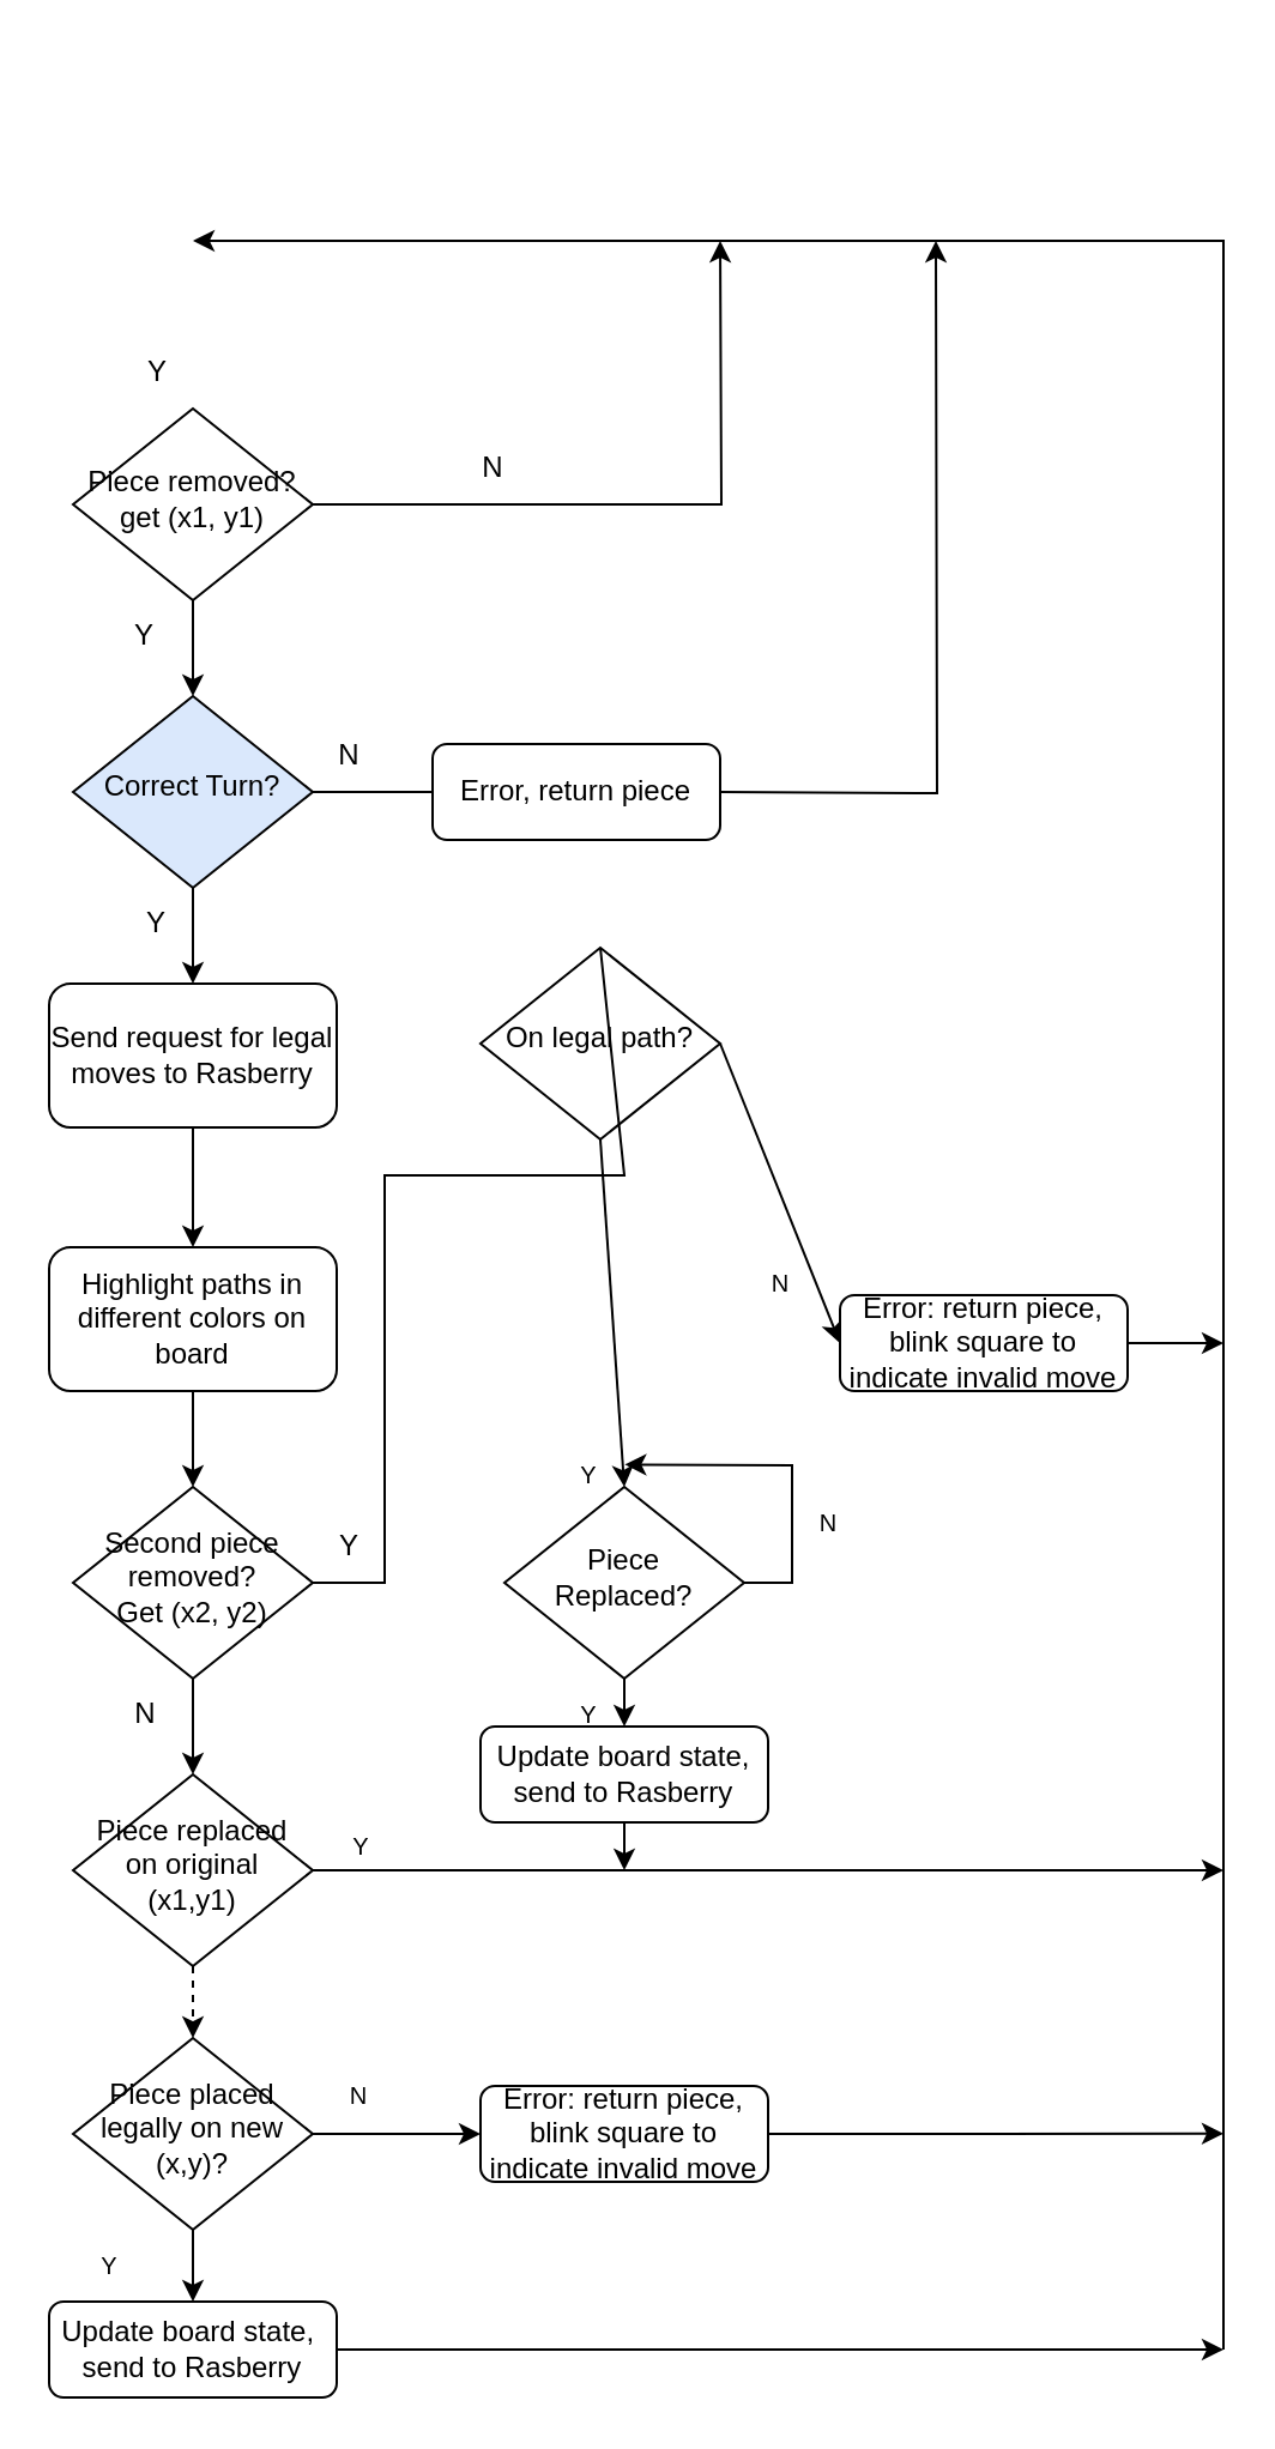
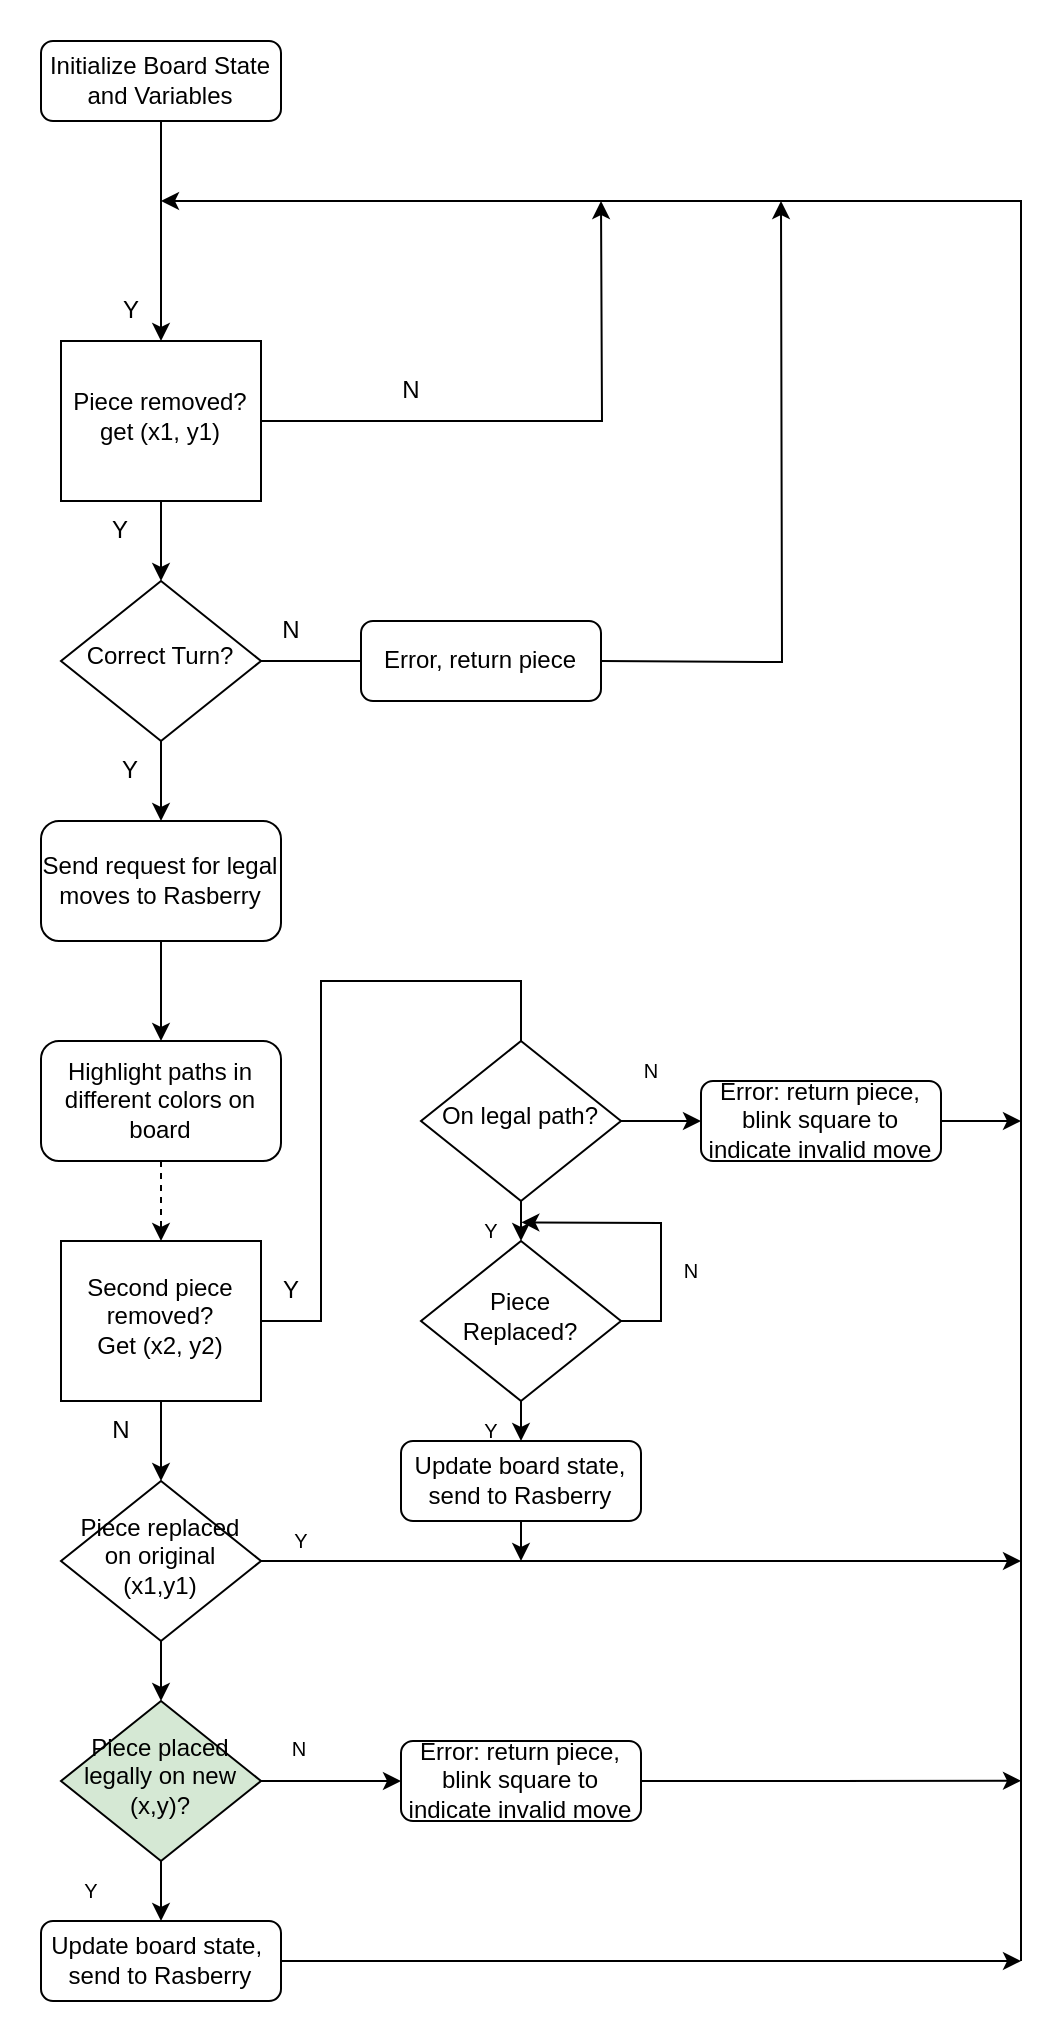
+ <mxCell id="28" value="Initialize Board State and Variables" style="rounded=1;whiteSpace=wrap;html=1;fontSize=12;glass=0;strokeWidth=1;shadow=0;" parent="1" vertex="1"><mxGeometry x="20" y="20" width="120" height="40" as="geometry" /></mxCell>
+ <mxCell id="11" value="" style="endArrow=classic;html=1;rounded=0;exitX=0.5;exitY=1;exitDx=0;exitDy=0;" parent="1" source="28" target="2" edge="1"><mxGeometry width="50" height="50" relative="1" as="geometry"><mxPoint x="80" y="120" as="sourcePoint" /><mxPoint x="240" y="200" as="targetPoint" /></mxGeometry></mxCell>
- <mxCell id="2" value="Piece removed?&lt;br&gt;get (x1, y1)" style="rhombus;whiteSpace=wrap;html=1;shadow=0;fontFamily=Helvetica;fontSize=12;align=center;strokeWidth=1;spacing=6;spacingTop=-4;" parent="1" vertex="1"><mxGeometry x="30" y="170" width="100" height="80" as="geometry" /></mxCell>
+ <mxCell id="2" value="Piece removed?&lt;br&gt;get (x1, y1)" style="whiteSpace=wrap;html=1;shadow=0;fontFamily=Helvetica;fontSize=12;align=center;strokeWidth=1;spacing=6;spacingTop=-4;rounded=0;" parent="1" vertex="1"><mxGeometry x="30" y="170" width="100" height="80" as="geometry" /></mxCell>
- <mxCell id="3" value="Correct Turn?" style="rhombus;whiteSpace=wrap;html=1;shadow=0;fontFamily=Helvetica;fontSize=12;align=center;strokeWidth=1;spacing=6;spacingTop=-4;fillColor=#dae8fc;" parent="1" vertex="1"><mxGeometry x="30" y="290" width="100" height="80" as="geometry" /></mxCell>
+ <mxCell id="3" value="Correct Turn?" style="rhombus;whiteSpace=wrap;html=1;shadow=0;fontFamily=Helvetica;fontSize=12;align=center;strokeWidth=1;spacing=6;spacingTop=-4;" parent="1" vertex="1"><mxGeometry x="30" y="290" width="100" height="80" as="geometry" /></mxCell>
- <mxCell id="23" value="On legal path?" style="rhombus;whiteSpace=wrap;html=1;shadow=0;fontFamily=Helvetica;fontSize=12;align=center;strokeWidth=1;spacing=6;spacingTop=-4;" parent="1" vertex="1"><mxGeometry x="200" y="395" width="100" height="80" as="geometry" /></mxCell>
+ <mxCell id="23" value="On legal path?" style="rhombus;whiteSpace=wrap;html=1;shadow=0;fontFamily=Helvetica;fontSize=12;align=center;strokeWidth=1;spacing=6;spacingTop=-4;" parent="1" vertex="1"><mxGeometry x="210" y="520" width="100" height="80" as="geometry" /></mxCell>
- <mxCell id="21" value="" style="endArrow=classic;html=1;rounded=0;exitX=0.5;exitY=1;exitDx=0;exitDy=0;entryX=0.5;entryY=0;entryDx=0;entryDy=0;" parent="1" source="18" target="20" edge="1"><mxGeometry width="50" height="50" relative="1" as="geometry"><mxPoint x="200" y="600" as="sourcePoint" /><mxPoint x="250" y="550" as="targetPoint" /></mxGeometry></mxCell>
+ <mxCell id="21" value="" style="endArrow=classic;html=1;rounded=0;exitX=0.5;exitY=1;exitDx=0;exitDy=0;entryX=0.5;entryY=0;entryDx=0;entryDy=0;dashed=1;" parent="1" source="18" target="20" edge="1"><mxGeometry width="50" height="50" relative="1" as="geometry"><mxPoint x="200" y="600" as="sourcePoint" /><mxPoint x="250" y="550" as="targetPoint" /></mxGeometry></mxCell>
- <mxCell id="20" value="Second piece removed? &lt;br&gt;Get (x2, y2)" style="rhombus;whiteSpace=wrap;html=1;shadow=0;fontFamily=Helvetica;fontSize=12;align=center;strokeWidth=1;spacing=6;spacingTop=-4;" parent="1" vertex="1"><mxGeometry x="30" y="620" width="100" height="80" as="geometry" /></mxCell>
+ <mxCell id="20" value="Second piece removed? &lt;br&gt;Get (x2, y2)" style="whiteSpace=wrap;html=1;shadow=0;fontFamily=Helvetica;fontSize=12;align=center;strokeWidth=1;spacing=6;spacingTop=-4;rounded=0;" parent="1" vertex="1"><mxGeometry x="30" y="620" width="100" height="80" as="geometry" /></mxCell>
- <mxCell id="45" value="" style="endArrow=classic;html=1;rounded=0;fontSize=10;exitX=0.5;exitY=1;exitDx=0;exitDy=0;dashed=1;" parent="1" source="25" target="44" edge="1"><mxGeometry width="50" height="50" relative="1" as="geometry"><mxPoint x="150" y="790" as="sourcePoint" /><mxPoint x="200" y="740" as="targetPoint" /></mxGeometry></mxCell>
+ <mxCell id="45" value="" style="endArrow=classic;html=1;rounded=0;fontSize=10;exitX=0.5;exitY=1;exitDx=0;exitDy=0;" parent="1" source="25" target="44" edge="1"><mxGeometry width="50" height="50" relative="1" as="geometry"><mxPoint x="150" y="790" as="sourcePoint" /><mxPoint x="200" y="740" as="targetPoint" /></mxGeometry></mxCell>
- <mxCell id="44" value="Piece placed legally on new (x,y)?" style="rhombus;whiteSpace=wrap;html=1;shadow=0;fontFamily=Helvetica;fontSize=12;align=center;strokeWidth=1;spacing=6;spacingTop=-4;" parent="1" vertex="1"><mxGeometry x="30" y="850" width="100" height="80" as="geometry" /></mxCell>
+ <mxCell id="44" value="Piece placed legally on new (x,y)?" style="rhombus;whiteSpace=wrap;html=1;shadow=0;fontFamily=Helvetica;fontSize=12;align=center;strokeWidth=1;spacing=6;spacingTop=-4;fillColor=#d5e8d4;" parent="1" vertex="1"><mxGeometry x="30" y="850" width="100" height="80" as="geometry" /></mxCell>
